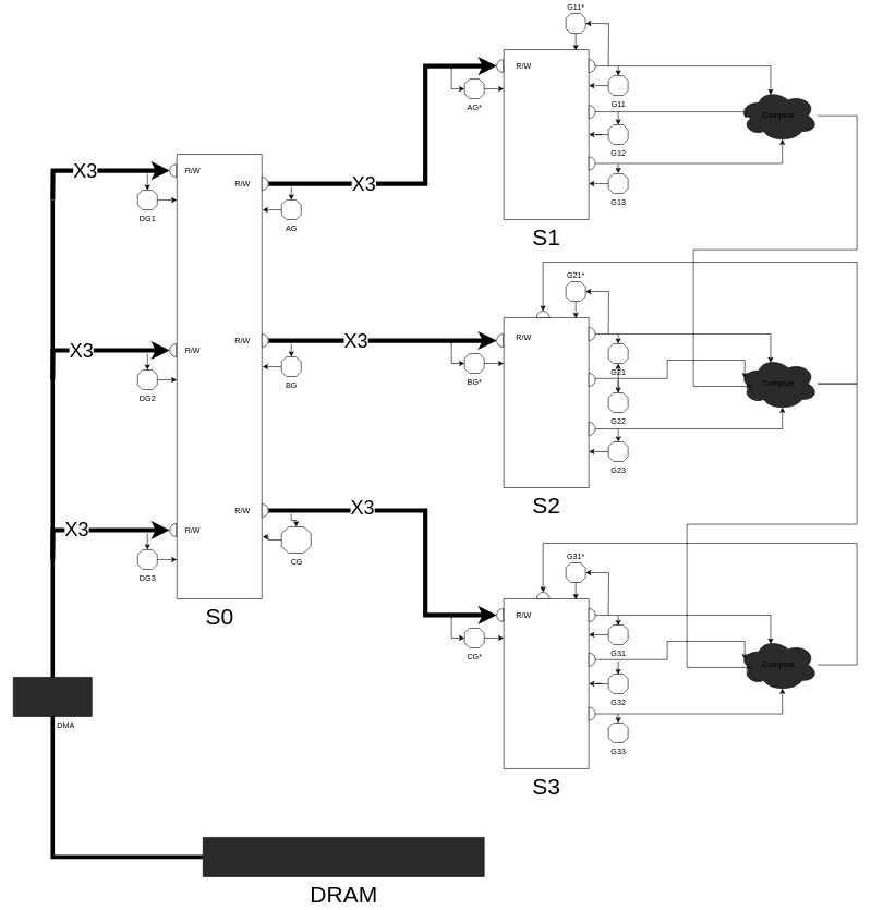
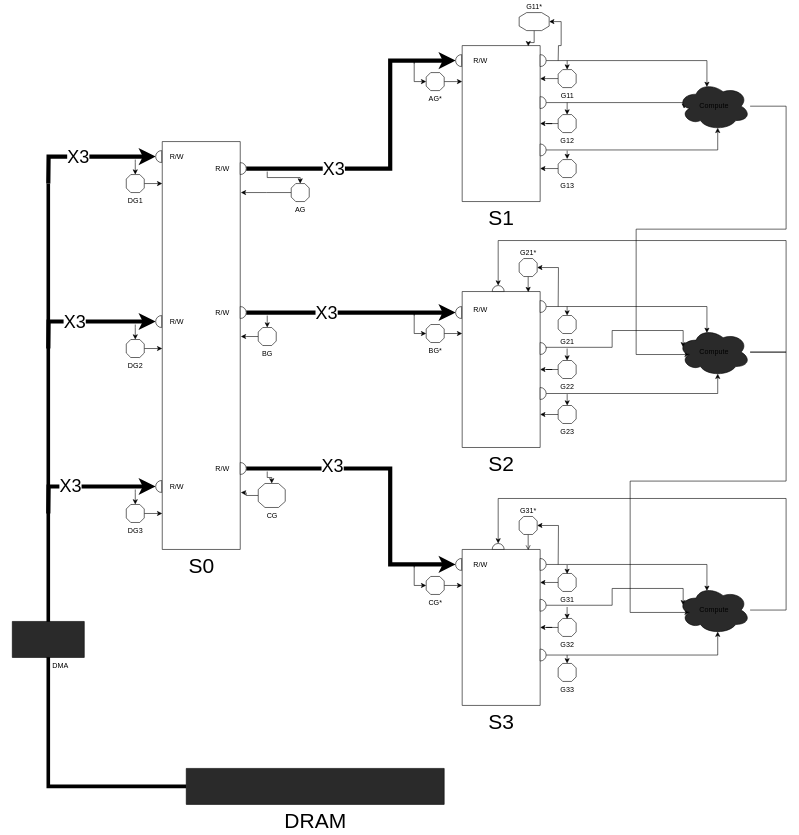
- <mxCell id="40" value="G11*" style="verticalLabelPosition=top;verticalAlign=bottom;html=1;shape=mxgraph.basic.polygon;polyCoords=[[0.25,0],[0.75,0],[1,0.25],[1,0.75],[0.75,1],[0.25,1],[0,0.75],[0,0.25]];polyline=0;labelPosition=center;align=center;" parent="1" vertex="1"><mxGeometry x="865" y="20" width="30" height="30" as="geometry" /></mxCell>
+ <mxCell id="40" value="G11*" style="verticalLabelPosition=top;verticalAlign=bottom;html=1;shape=mxgraph.basic.polygon;polyCoords=[[0.25,0],[0.75,0],[1,0.25],[1,0.75],[0.75,1],[0.25,1],[0,0.75],[0,0.25]];polyline=0;labelPosition=center;align=center;" parent="1" vertex="1"><mxGeometry x="865" y="20" width="50" height="30" as="geometry" /></mxCell>
- <mxCell id="5" value="AG" style="verticalLabelPosition=bottom;verticalAlign=top;html=1;shape=mxgraph.basic.polygon;polyCoords=[[0.25,0],[0.75,0],[1,0.25],[1,0.75],[0.75,1],[0.25,1],[0,0.75],[0,0.25]];polyline=0;" parent="1" vertex="1"><mxGeometry x="430" y="305" width="30" height="30" as="geometry" /></mxCell>
+ <mxCell id="5" value="AG" style="verticalLabelPosition=bottom;verticalAlign=top;html=1;shape=mxgraph.basic.polygon;polyCoords=[[0.25,0],[0.75,0],[1,0.25],[1,0.75],[0.75,1],[0.25,1],[0,0.75],[0,0.25]];polyline=0;" parent="1" vertex="1"><mxGeometry x="485" y="305" width="30" height="30" as="geometry" /></mxCell>
- <mxCell id="43" style="edgeStyle=orthogonalEdgeStyle;rounded=0;orthogonalLoop=1;jettySize=auto;html=1;" parent="1" source="44" target="42" edge="1"><mxGeometry relative="1" as="geometry" /></mxCell>
+ <mxCell id="43" style="edgeStyle=orthogonalEdgeStyle;rounded=0;orthogonalLoop=1;jettySize=auto;html=1;" parent="1" source="44" target="41" edge="1"><mxGeometry relative="1" as="geometry" /></mxCell>
- <mxCell id="75" style="edgeStyle=orthogonalEdgeStyle;rounded=0;orthogonalLoop=1;jettySize=auto;html=1;startArrow=none;startFill=0;endArrow=classic;endFill=1;entryX=0.848;entryY=0.004;entryDx=0;entryDy=0;entryPerimeter=0;" parent="1" source="77" target="60" edge="1"><mxGeometry relative="1" as="geometry"><mxPoint x="880" y="910" as="targetPoint" /></mxGeometry></mxCell>
+ <mxCell id="75" style="edgeStyle=orthogonalEdgeStyle;rounded=0;orthogonalLoop=1;jettySize=auto;html=1;startArrow=none;startFill=0;endArrow=open;endFill=1;entryX=0.848;entryY=0.004;entryDx=0;entryDy=0;entryPerimeter=0;" parent="1" source="77" target="60" edge="1"><mxGeometry relative="1" as="geometry"><mxPoint x="880" y="910" as="targetPoint" /></mxGeometry></mxCell>
